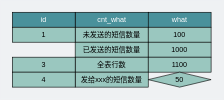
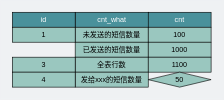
- <mxCell id="3" value="what" style="rounded=0;whiteSpace=wrap;html=1;fillColor=#4A919B;gradientColor=none;fontSize=12;fontColor=#FFFFFF;" parent="1" vertex="1"><mxGeometry x="247" y="20" width="105" height="25" as="geometry" /></mxCell>
+ <mxCell id="3" value="cnt" style="rounded=0;whiteSpace=wrap;html=1;fillColor=#4A919B;gradientColor=none;fontSize=12;fontColor=#FFFFFF;" parent="1" vertex="1"><mxGeometry x="247" y="20" width="105" height="25" as="geometry" /></mxCell>
